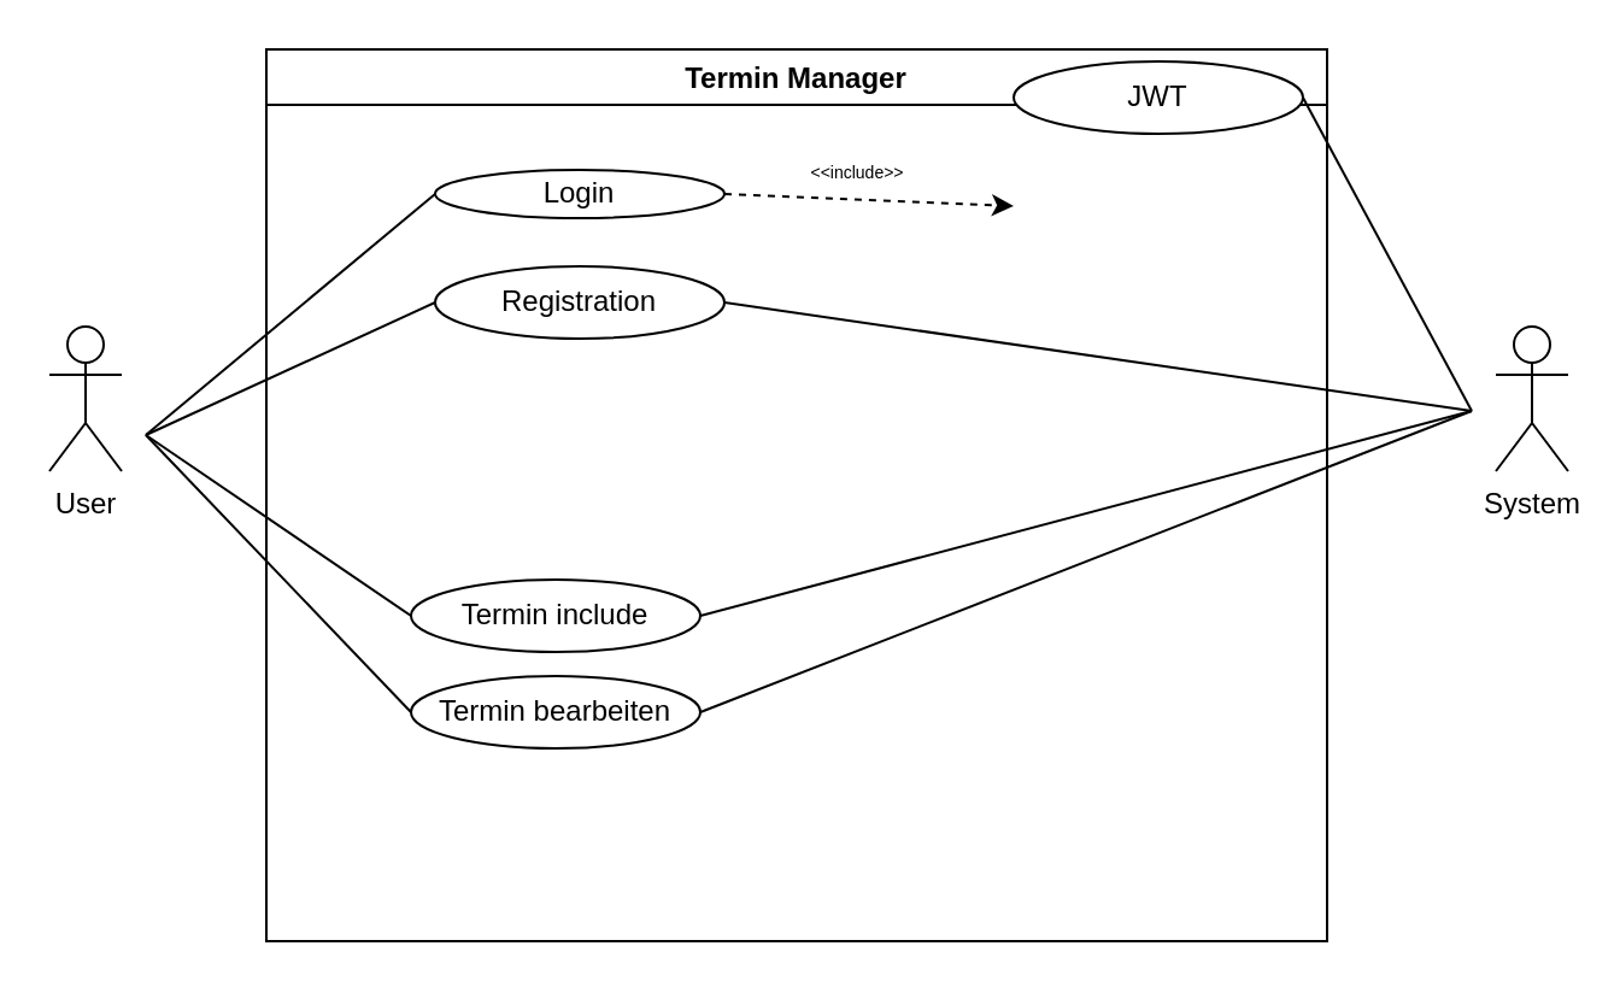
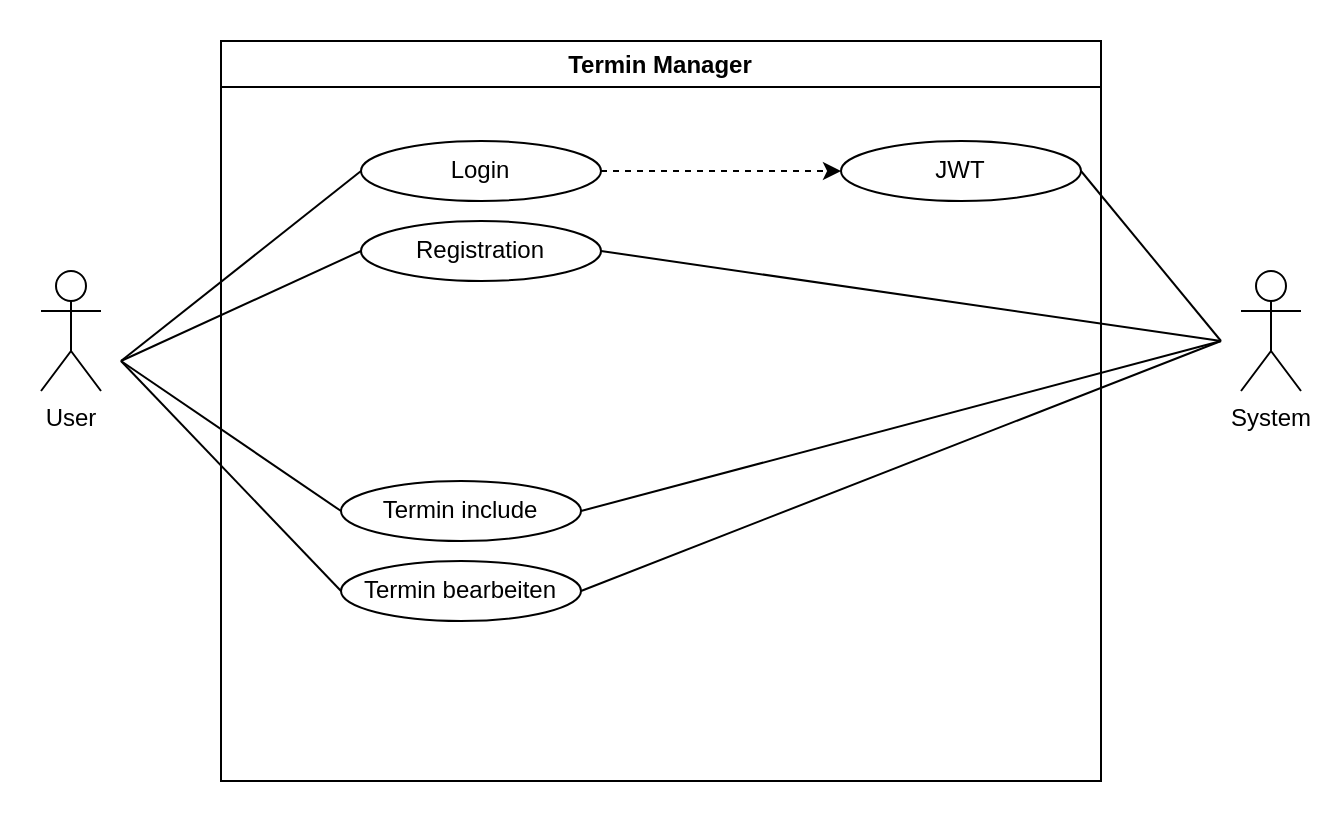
- <mxCell id="8" value="JWT" style="ellipse;whiteSpace=wrap;html=1;" vertex="1" parent="3"><mxGeometry x="310" y="5" width="120" height="30" as="geometry" /></mxCell>
+ <mxCell id="8" value="JWT" style="ellipse;whiteSpace=wrap;html=1;" vertex="1" parent="3"><mxGeometry x="310" y="50" width="120" height="30" as="geometry" /></mxCell>
- <mxCell id="10" value="&lt;font style=&quot;font-size: 7px&quot;&gt;&amp;lt;&amp;lt;include&amp;gt;&amp;gt;&lt;/font&gt;" style="text;html=1;align=center;verticalAlign=middle;resizable=0;points=[];autosize=1;strokeColor=none;fillColor=none;" vertex="1" parent="3"><mxGeometry x="220" y="40" width="50" height="20" as="geometry" /></mxCell>
- <mxCell id="4" value="Login" style="ellipse;whiteSpace=wrap;html=1;" parent="3" vertex="1"><mxGeometry x="70" y="50" width="120" height="20" as="geometry" /></mxCell>
+ <mxCell id="4" value="Login" style="ellipse;whiteSpace=wrap;html=1;" parent="3" vertex="1"><mxGeometry x="70" y="50" width="120" height="30" as="geometry" /></mxCell>
